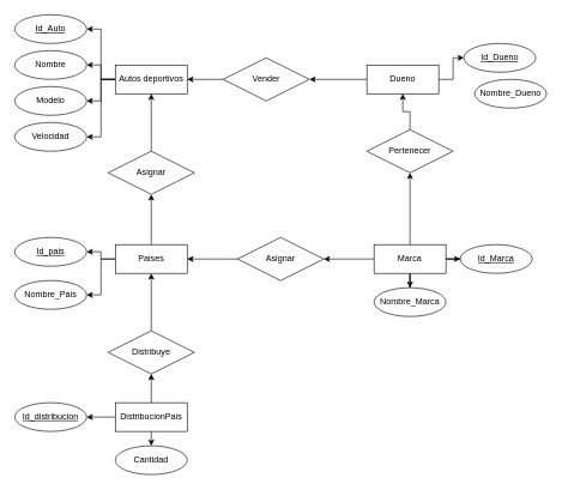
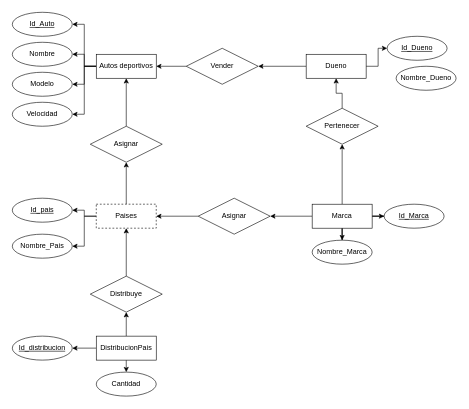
- <mxCell id="30" value="Paises" style="whiteSpace=wrap;html=1;align=center;" vertex="1" parent="1"><mxGeometry x="160" y="340" width="100" height="40" as="geometry" /></mxCell>
+ <mxCell id="30" value="Paises" style="whiteSpace=wrap;html=1;align=center;dashed=1;" vertex="1" parent="1"><mxGeometry x="160" y="340" width="100" height="40" as="geometry" /></mxCell>
